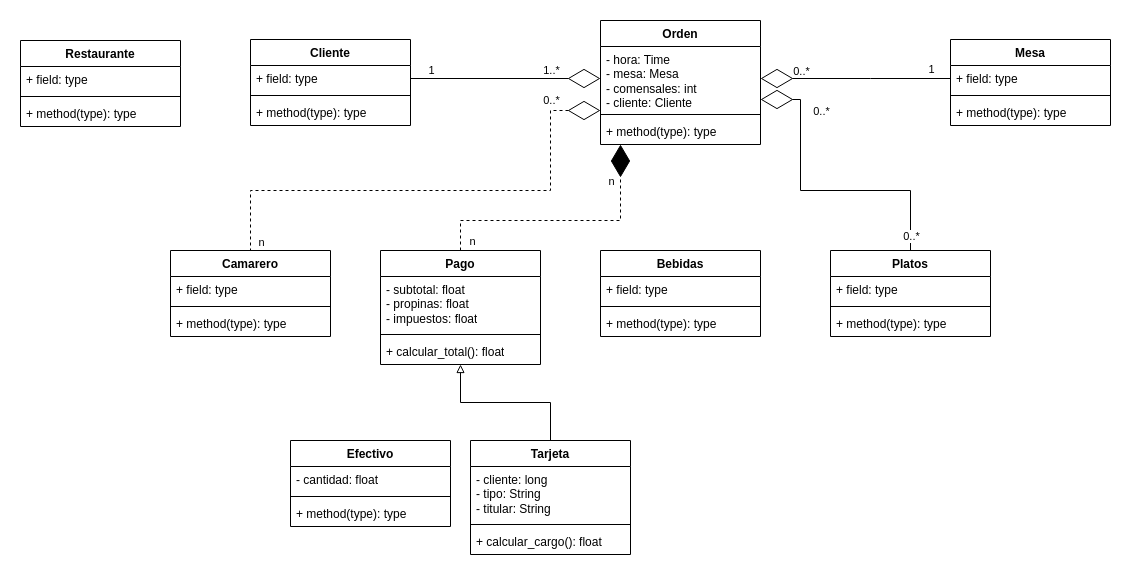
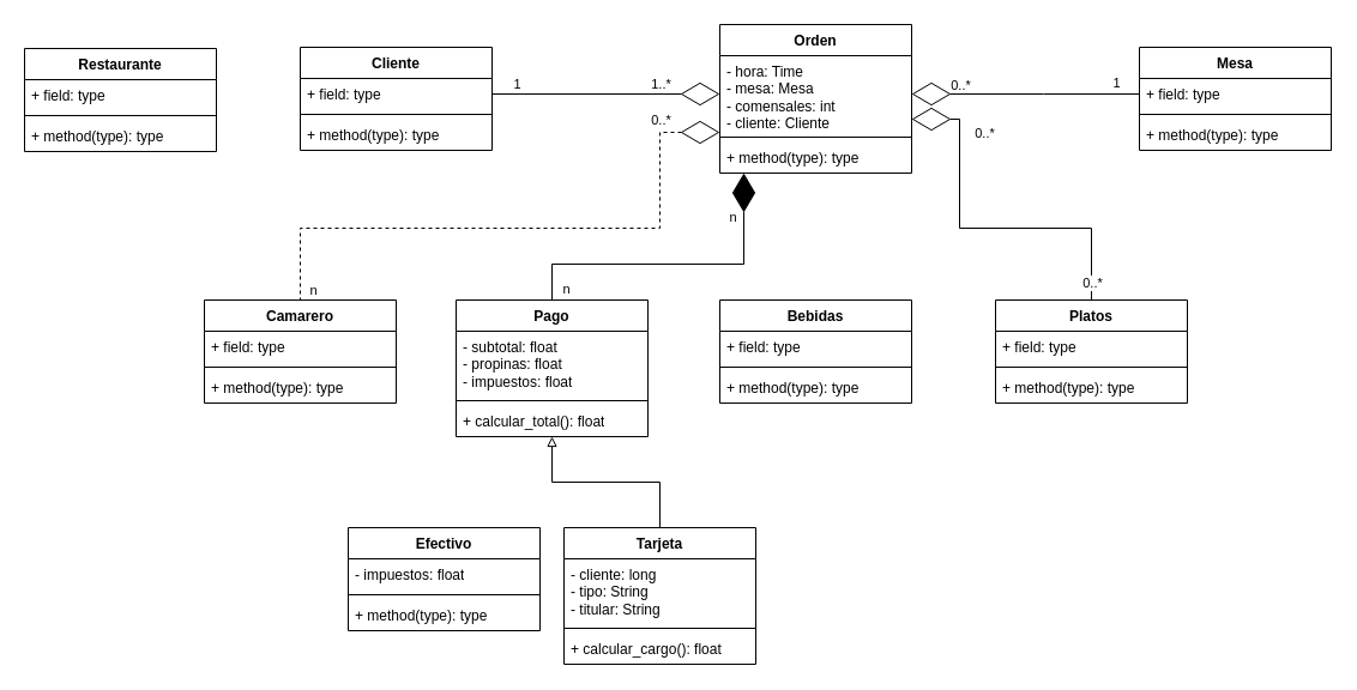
- <mxCell id="29" style="edgeStyle=orthogonalEdgeStyle;rounded=0;orthogonalLoop=1;jettySize=auto;html=1;endArrow=diamondThin;endFill=1;endSize=30;dashed=1;" parent="1" source="32" target="17" edge="1"><mxGeometry relative="1" as="geometry"><Array as="points"><mxPoint x="460" y="220" /><mxPoint x="620" y="220" /></Array></mxGeometry></mxCell>
+ <mxCell id="29" style="edgeStyle=orthogonalEdgeStyle;rounded=0;orthogonalLoop=1;jettySize=auto;html=1;endArrow=diamondThin;endFill=1;endSize=30;" parent="1" source="32" target="17" edge="1"><mxGeometry relative="1" as="geometry"><Array as="points"><mxPoint x="460" y="220" /><mxPoint x="620" y="220" /></Array></mxGeometry></mxCell>
- <mxCell id="37" value="- cantidad: float" style="text;strokeColor=none;fillColor=none;align=left;verticalAlign=top;spacingLeft=4;spacingRight=4;overflow=hidden;rotatable=0;points=[[0,0.5],[1,0.5]];portConstraint=eastwest;whiteSpace=wrap;html=1;" parent="36" vertex="1"><mxGeometry y="26" width="160" height="26" as="geometry" /></mxCell>
+ <mxCell id="37" value="- impuestos: float" style="text;strokeColor=none;fillColor=none;align=left;verticalAlign=top;spacingLeft=4;spacingRight=4;overflow=hidden;rotatable=0;points=[[0,0.5],[1,0.5]];portConstraint=eastwest;whiteSpace=wrap;html=1;" parent="36" vertex="1"><mxGeometry y="26" width="160" height="26" as="geometry" /></mxCell>
